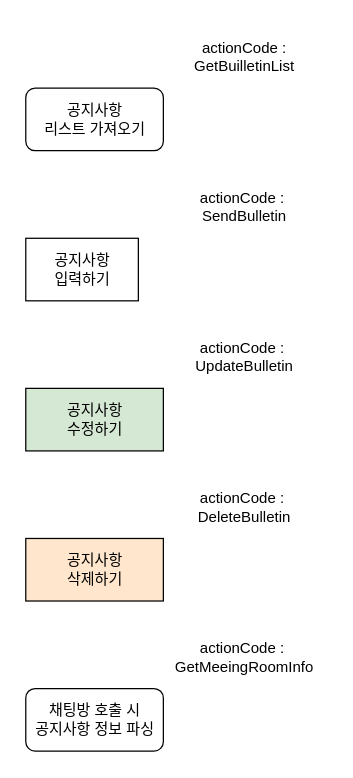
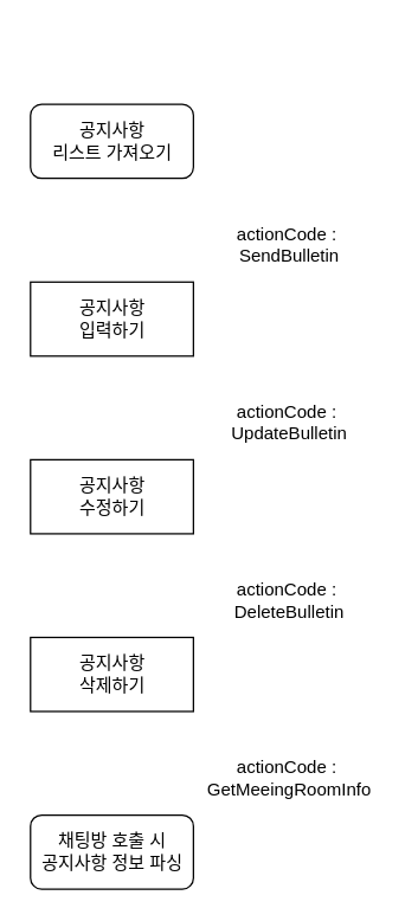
- <mxCell id="7" value="actionCode : GetBuilletinList" style="text;html=1;strokeColor=none;fillColor=none;align=center;verticalAlign=middle;whiteSpace=wrap;overflow=hidden;" vertex="1" parent="1"><mxGeometry x="130" y="20" width="130" height="50" as="geometry" /></mxCell>
- <mxCell id="2" value="공지사항&lt;br&gt;입력하기" style="html=1;" vertex="1" parent="1"><mxGeometry x="20" y="190" width="90" height="50" as="geometry" /></mxCell>
+ <mxCell id="2" value="공지사항&lt;br&gt;입력하기" style="html=1;" vertex="1" parent="1"><mxGeometry x="20" y="190" width="110" height="50" as="geometry" /></mxCell>
- <mxCell id="4" value="공지사항&lt;br&gt;수정하기" style="html=1;fillColor=#d5e8d4;" vertex="1" parent="1"><mxGeometry x="20" y="310" width="110" height="50" as="geometry" /></mxCell>
+ <mxCell id="4" value="공지사항&lt;br&gt;수정하기" style="html=1;" vertex="1" parent="1"><mxGeometry x="20" y="310" width="110" height="50" as="geometry" /></mxCell>
- <mxCell id="5" value="공지사항&lt;br&gt;삭제하기" style="html=1;fillColor=#ffe6cc;" vertex="1" parent="1"><mxGeometry x="20" y="430" width="110" height="50" as="geometry" /></mxCell>
+ <mxCell id="5" value="공지사항&lt;br&gt;삭제하기" style="html=1;" vertex="1" parent="1"><mxGeometry x="20" y="430" width="110" height="50" as="geometry" /></mxCell>
